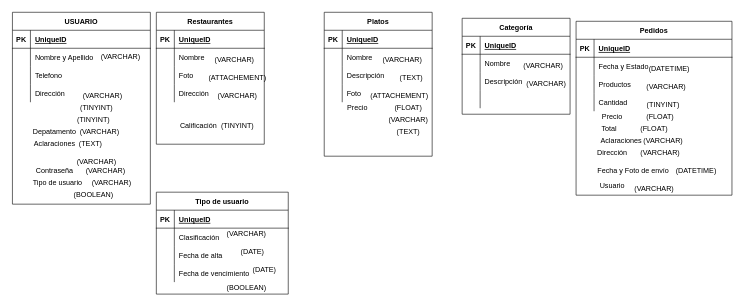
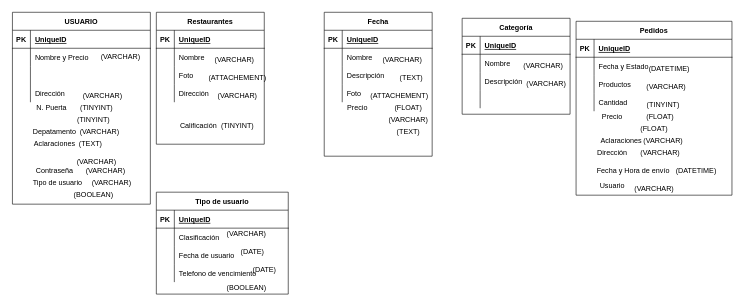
- <mxCell id="16" value="Platos" style="shape=table;startSize=30;container=1;collapsible=1;childLayout=tableLayout;fixedRows=1;rowLines=0;fontStyle=1;align=center;resizeLast=1;" vertex="1" parent="1"><mxGeometry x="540" y="20" width="180" height="240" as="geometry" /></mxCell>
+ <mxCell id="16" value="Fecha" style="shape=table;startSize=30;container=1;collapsible=1;childLayout=tableLayout;fixedRows=1;rowLines=0;fontStyle=1;align=center;resizeLast=1;" vertex="1" parent="1"><mxGeometry x="540" y="20" width="180" height="240" as="geometry" /></mxCell>
- <mxCell id="87" value="Nombre y Apellido" style="shape=partialRectangle;connectable=0;fillColor=none;top=0;left=0;bottom=0;right=0;align=left;spacingLeft=6;overflow=hidden;" vertex="1" parent="85"><mxGeometry x="30" width="200" height="30" as="geometry" /></mxCell>
+ <mxCell id="87" value="Nombre y Precio" style="shape=partialRectangle;connectable=0;fillColor=none;top=0;left=0;bottom=0;right=0;align=left;spacingLeft=6;overflow=hidden;" vertex="1" parent="85"><mxGeometry x="30" width="200" height="30" as="geometry" /></mxCell>
- <mxCell id="90" value="Telefono" style="shape=partialRectangle;connectable=0;fillColor=none;top=0;left=0;bottom=0;right=0;align=left;spacingLeft=6;overflow=hidden;" vertex="1" parent="88"><mxGeometry x="30" width="200" height="30" as="geometry" /></mxCell>
+ <mxCell id="98" value="N. Puerta" style="text;html=1;align=center;verticalAlign=middle;resizable=0;points=[];autosize=1;" vertex="1" parent="1"><mxGeometry y="170" width="70" height="20" as="geometry" x="50" /></mxCell>
- <mxCell id="57" value="Total" style="text;html=1;align=center;verticalAlign=middle;resizable=0;points=[];autosize=1;" vertex="1" parent="1"><mxGeometry x="995" y="205" width="40" height="20" as="geometry" /></mxCell>
- <mxCell id="60" value="Fecha y Foto de envío" style="text;html=1;align=center;verticalAlign=middle;resizable=0;points=[];autosize=1;" vertex="1" parent="1"><mxGeometry x="985" y="275" width="140" height="20" as="geometry" /></mxCell>
+ <mxCell id="60" value="Fecha y Hora de envío" style="text;html=1;align=center;verticalAlign=middle;resizable=0;points=[];autosize=1;" vertex="1" parent="1"><mxGeometry x="985" y="275" width="140" height="20" as="geometry" /></mxCell>
- <mxCell id="110" value="Fecha de alta" style="shape=partialRectangle;connectable=0;fillColor=none;top=0;left=0;bottom=0;right=0;align=left;spacingLeft=6;overflow=hidden;" vertex="1" parent="108"><mxGeometry x="30" width="190" height="30" as="geometry" /></mxCell>
+ <mxCell id="110" value="Fecha de usuario" style="shape=partialRectangle;connectable=0;fillColor=none;top=0;left=0;bottom=0;right=0;align=left;spacingLeft=6;overflow=hidden;" vertex="1" parent="108"><mxGeometry x="30" width="190" height="30" as="geometry" /></mxCell>
- <mxCell id="113" value="Fecha de vencimiento" style="shape=partialRectangle;connectable=0;fillColor=none;top=0;left=0;bottom=0;right=0;align=left;spacingLeft=6;overflow=hidden;" vertex="1" parent="111"><mxGeometry x="30" width="190" height="30" as="geometry" /></mxCell>
+ <mxCell id="113" value="Telefono de vencimiento" style="shape=partialRectangle;connectable=0;fillColor=none;top=0;left=0;bottom=0;right=0;align=left;spacingLeft=6;overflow=hidden;" vertex="1" parent="111"><mxGeometry x="30" width="190" height="30" as="geometry" /></mxCell>
